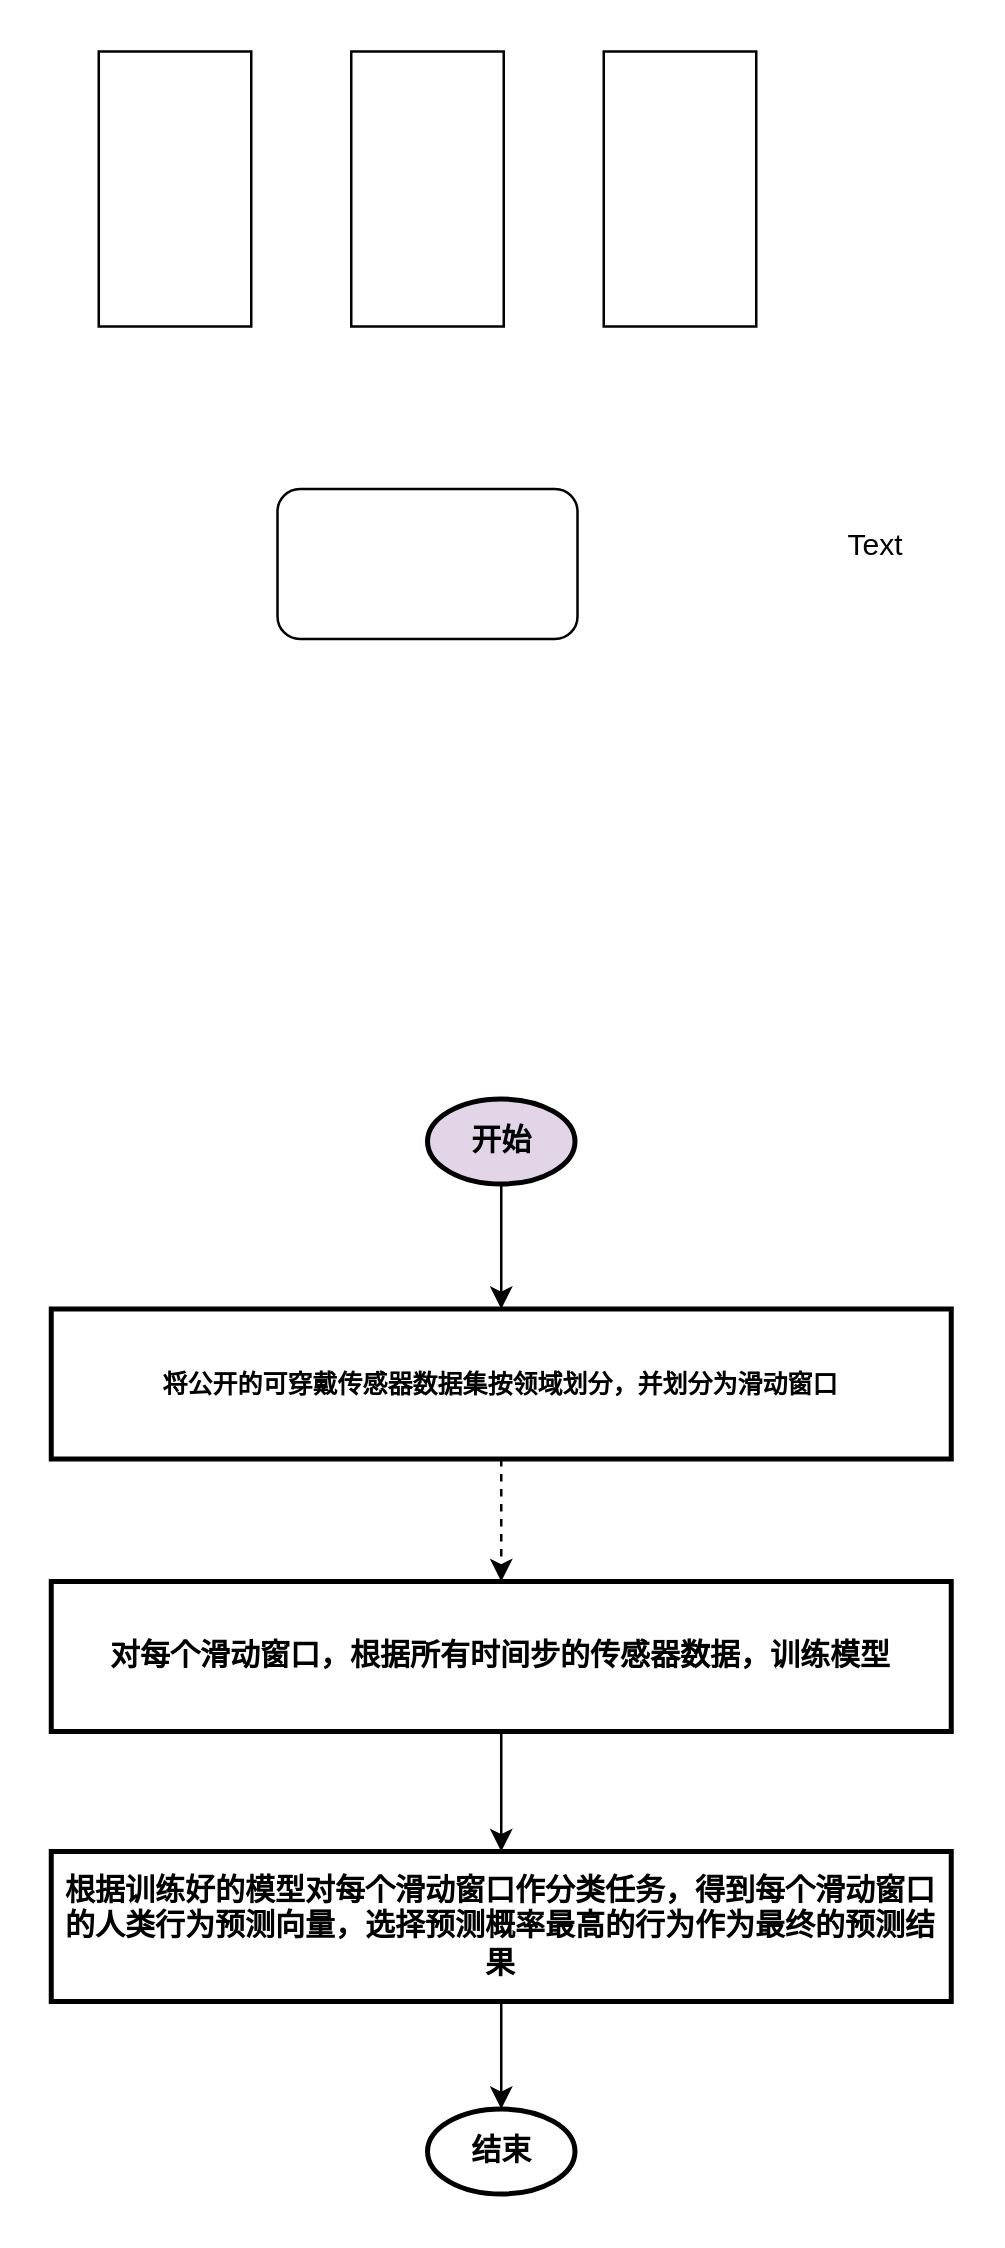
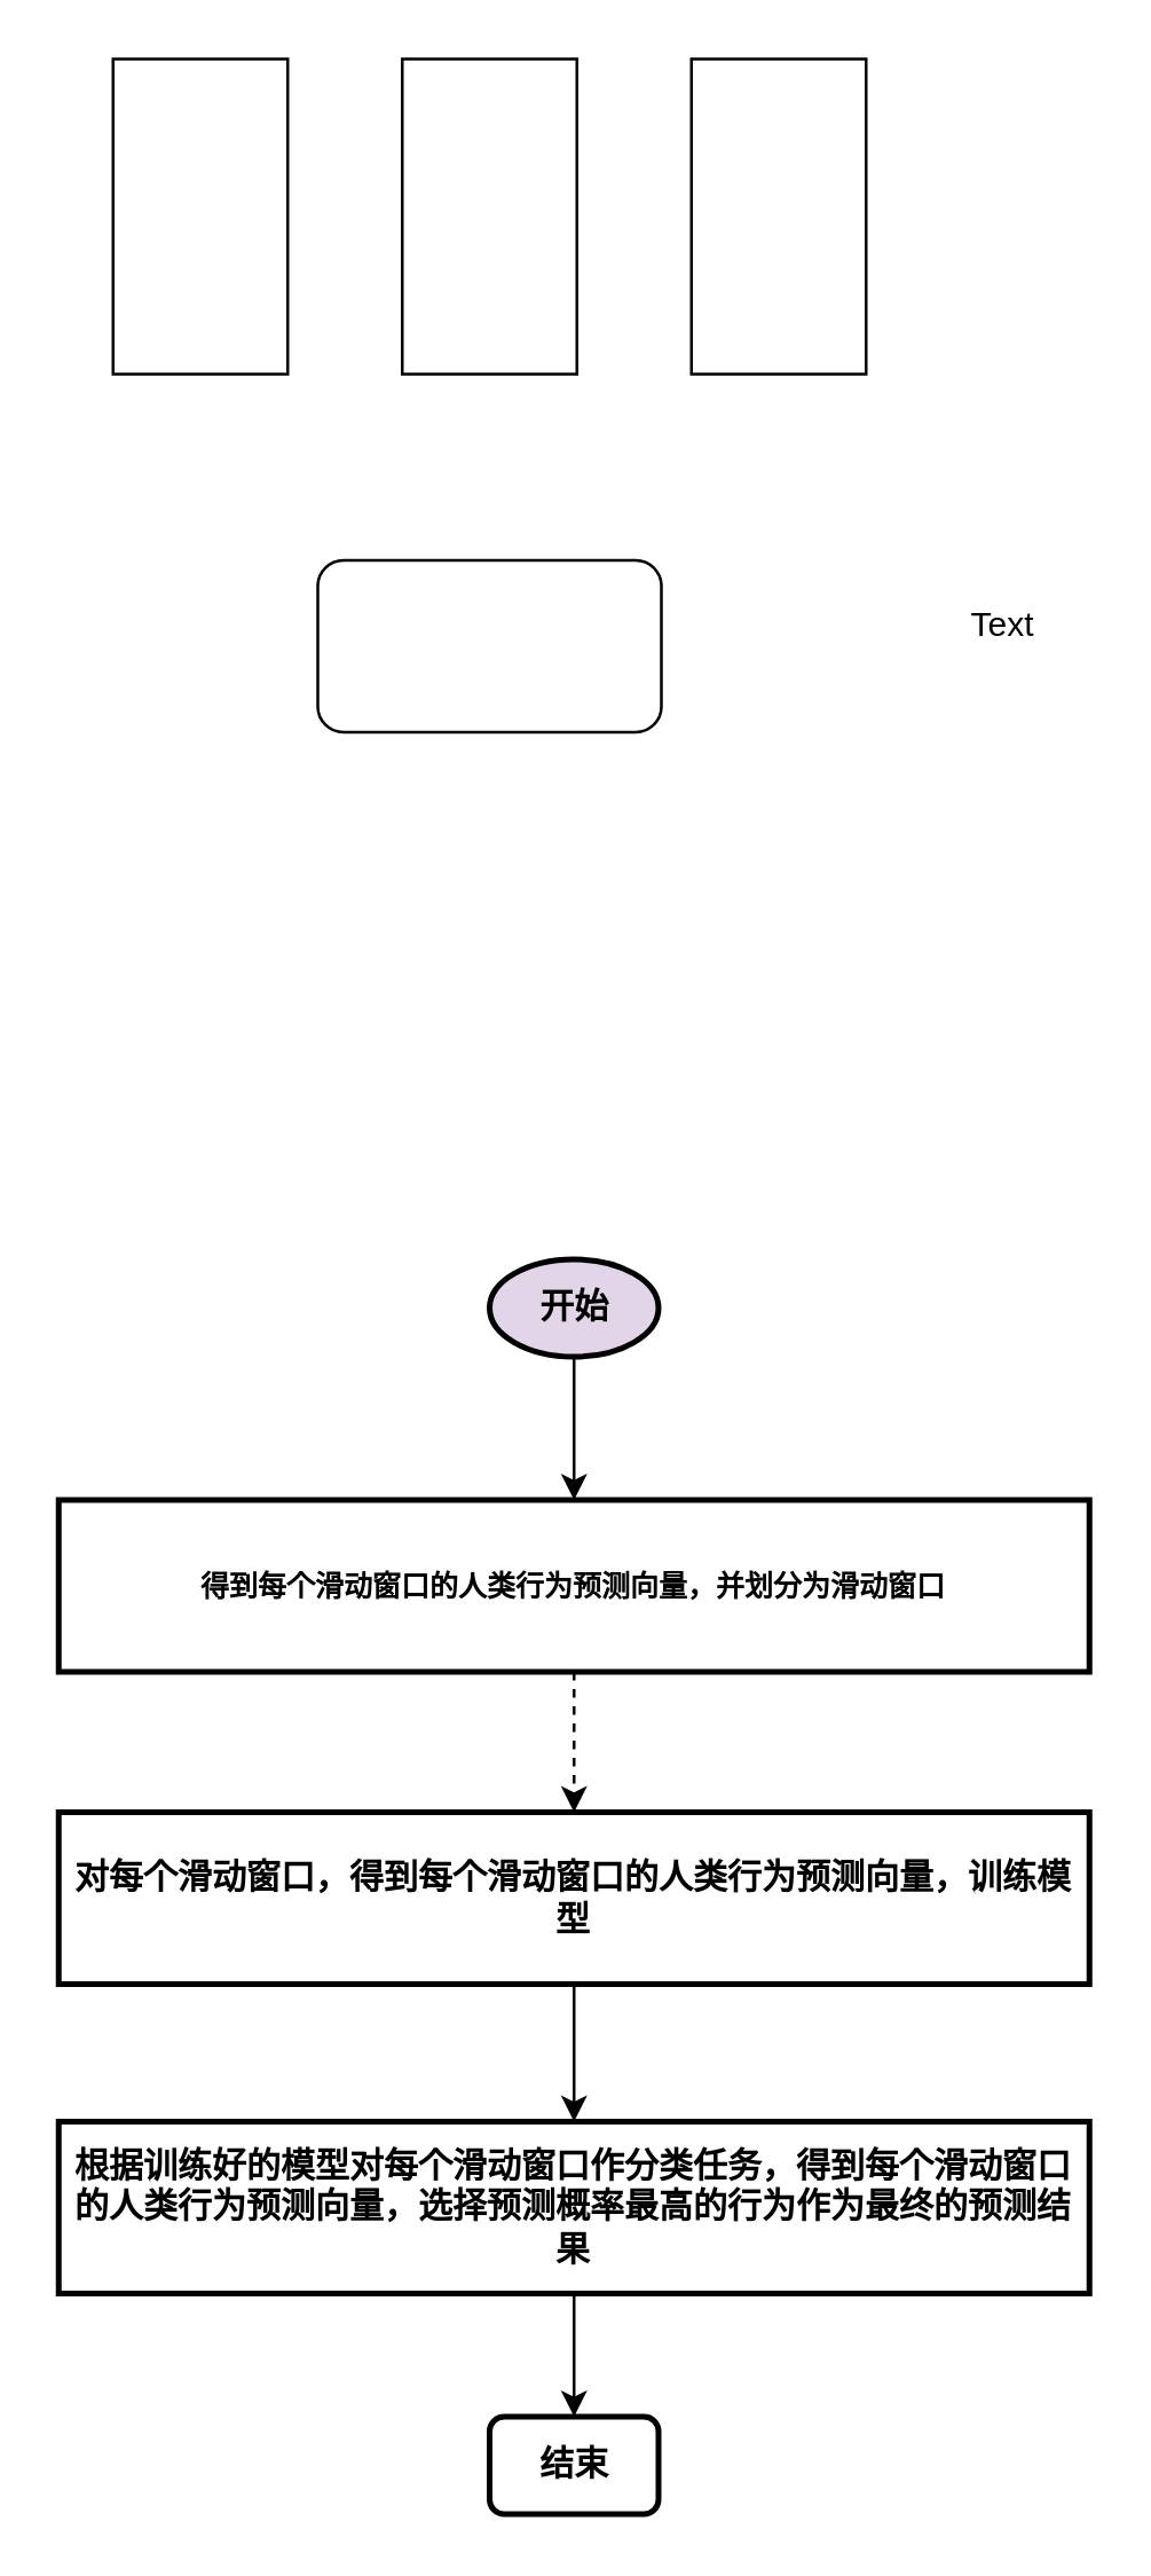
- <mxCell id="11" value="&lt;span style=&quot;font-family: 宋体;&quot;&gt;&lt;font size=&quot;1&quot; style=&quot;&quot;&gt;&lt;b style=&quot;&quot;&gt;将公开的可穿戴传感器数据集按领域划分，并划分为滑动窗口&lt;/b&gt;&lt;/font&gt;&lt;/span&gt;" style="rounded=0;whiteSpace=wrap;html=1;strokeWidth=2;" vertex="1" parent="1"><mxGeometry x="20" y="523" width="360" height="60" as="geometry" /></mxCell>
+ <mxCell id="11" value="&lt;span style=&quot;font-family: 宋体;&quot;&gt;&lt;font size=&quot;1&quot; style=&quot;&quot;&gt;&lt;b style=&quot;&quot;&gt;得到每个滑动窗口的人类行为预测向量，并划分为滑动窗口&lt;/b&gt;&lt;/font&gt;&lt;/span&gt;" style="rounded=0;whiteSpace=wrap;html=1;strokeWidth=2;" vertex="1" parent="1"><mxGeometry x="20" y="523" width="360" height="60" as="geometry" /></mxCell>
- <mxCell id="13" value="&lt;span style=&quot;font-family: 宋体;&quot;&gt;&lt;font style=&quot;font-size: 12px;&quot;&gt;&lt;b&gt;对每个滑动窗口，根据所有时间步的传感器数据，训练模型&lt;/b&gt;&lt;/font&gt;&lt;/span&gt;" style="rounded=0;whiteSpace=wrap;html=1;strokeWidth=2;" vertex="1" parent="1"><mxGeometry x="20" y="632" width="360" height="60" as="geometry" /></mxCell>
+ <mxCell id="13" value="&lt;span style=&quot;font-family: 宋体;&quot;&gt;&lt;font style=&quot;font-size: 12px;&quot;&gt;&lt;b&gt;对每个滑动窗口，得到每个滑动窗口的人类行为预测向量，训练模型&lt;/b&gt;&lt;/font&gt;&lt;/span&gt;" style="rounded=0;whiteSpace=wrap;html=1;strokeWidth=2;" vertex="1" parent="1"><mxGeometry x="20" y="632" width="360" height="60" as="geometry" /></mxCell>
- <mxCell id="9" value="&lt;font face=&quot;宋体&quot; style=&quot;font-size: 12px;&quot;&gt;&lt;b&gt;结束&lt;/b&gt;&lt;/font&gt;" style="ellipse;whiteSpace=wrap;html=1;strokeWidth=2;" vertex="1" parent="1"><mxGeometry x="170.5" y="843" width="59" height="34" as="geometry" /></mxCell>
+ <mxCell id="9" value="&lt;font face=&quot;宋体&quot; style=&quot;font-size: 12px;&quot;&gt;&lt;b&gt;结束&lt;/b&gt;&lt;/font&gt;" style="whiteSpace=wrap;html=1;strokeWidth=2;rounded=1;" vertex="1" parent="1"><mxGeometry x="170.5" y="843" width="59" height="34" as="geometry" /></mxCell>
